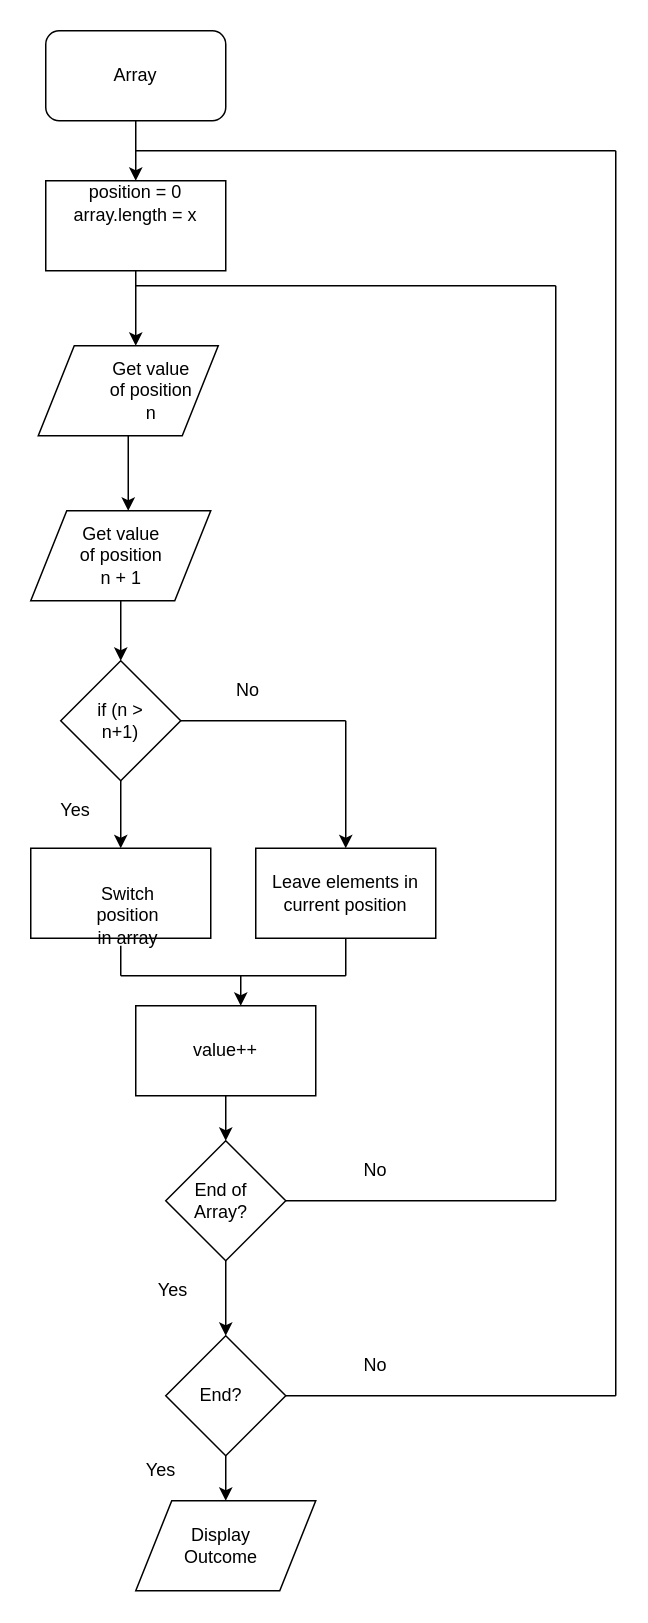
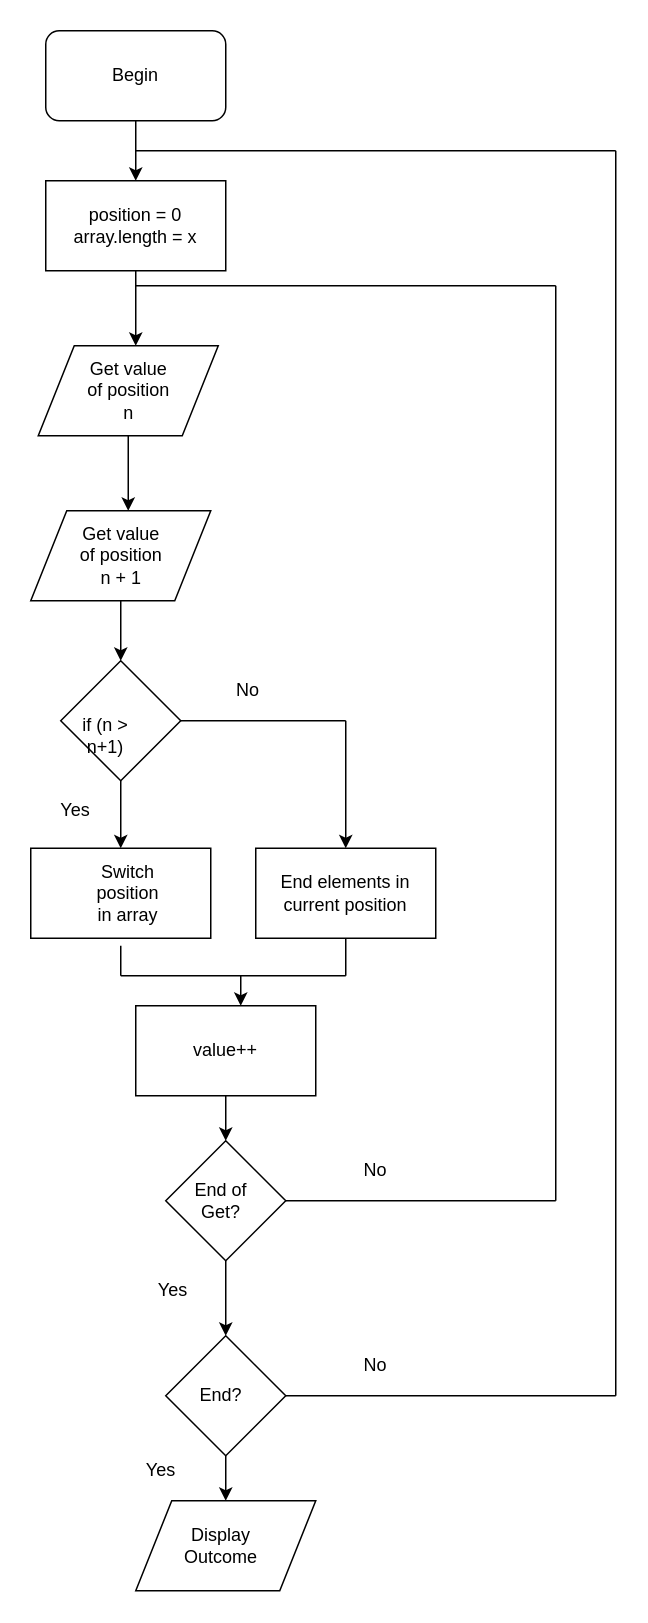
- <mxCell id="3" value="Array" style="text;html=1;strokeColor=none;fillColor=none;align=center;verticalAlign=middle;whiteSpace=wrap;rounded=0;" vertex="1" parent="1"><mxGeometry x="70" y="40" width="40" height="20" as="geometry" /></mxCell>
+ <mxCell id="3" value="Begin" style="text;html=1;strokeColor=none;fillColor=none;align=center;verticalAlign=middle;whiteSpace=wrap;rounded=0;" vertex="1" parent="1"><mxGeometry x="70" y="40" width="40" height="20" as="geometry" /></mxCell>
- <mxCell id="24" value="&lt;div&gt;position = 0&lt;/div&gt;array.length = x" style="text;html=1;strokeColor=none;fillColor=none;align=center;verticalAlign=middle;whiteSpace=wrap;rounded=0;" vertex="1" parent="1"><mxGeometry x="45" y="125" width="90" height="20" as="geometry" /></mxCell>
+ <mxCell id="24" value="&lt;div&gt;position = 0&lt;/div&gt;array.length = x" style="text;html=1;strokeColor=none;fillColor=none;align=center;verticalAlign=middle;whiteSpace=wrap;rounded=0;" vertex="1" parent="1"><mxGeometry x="45" y="140" width="90" height="20" as="geometry" /></mxCell>
- <mxCell id="8" value="Get value of position n" style="text;html=1;strokeColor=none;fillColor=none;align=center;verticalAlign=middle;whiteSpace=wrap;rounded=0;" vertex="1" parent="1"><mxGeometry x="67.5" y="250" width="65" height="20" as="geometry" /></mxCell>
+ <mxCell id="8" value="Get value of position n" style="text;html=1;strokeColor=none;fillColor=none;align=center;verticalAlign=middle;whiteSpace=wrap;rounded=0;" vertex="1" parent="1"><mxGeometry x="52.5" y="250" width="65" height="20" as="geometry" /></mxCell>
- <mxCell id="13" value="if (n &amp;gt; n+1)" style="text;html=1;strokeColor=none;fillColor=none;align=center;verticalAlign=middle;whiteSpace=wrap;rounded=0;" vertex="1" parent="1"><mxGeometry x="60" y="470" width="40" height="20" as="geometry" /></mxCell>
+ <mxCell id="13" value="if (n &amp;gt; n+1)" style="text;html=1;strokeColor=none;fillColor=none;align=center;verticalAlign=middle;whiteSpace=wrap;rounded=0;" vertex="1" parent="1"><mxGeometry x="50" y="480" width="40" height="20" as="geometry" /></mxCell>
- <mxCell id="22" value="Leave elements in current position" style="text;html=1;strokeColor=none;fillColor=none;align=center;verticalAlign=middle;whiteSpace=wrap;rounded=0;" vertex="1" parent="1"><mxGeometry x="180" y="585" width="100" height="20" as="geometry" /></mxCell>
+ <mxCell id="22" value="End elements in current position" style="text;html=1;strokeColor=none;fillColor=none;align=center;verticalAlign=middle;whiteSpace=wrap;rounded=0;" vertex="1" parent="1"><mxGeometry x="180" y="585" width="100" height="20" as="geometry" /></mxCell>
- <mxCell id="17" value="Switch position in array" style="text;html=1;strokeColor=none;fillColor=none;align=center;verticalAlign=middle;whiteSpace=wrap;rounded=0;" vertex="1" parent="1"><mxGeometry x="65" y="600" width="40" height="20" as="geometry" /></mxCell>
+ <mxCell id="17" value="Switch position in array" style="text;html=1;strokeColor=none;fillColor=none;align=center;verticalAlign=middle;whiteSpace=wrap;rounded=0;" vertex="1" parent="1"><mxGeometry x="65" y="585" width="40" height="20" as="geometry" /></mxCell>
- <mxCell id="32" value="End of Array?" style="text;html=1;strokeColor=none;fillColor=none;align=center;verticalAlign=middle;whiteSpace=wrap;rounded=0;" vertex="1" parent="1"><mxGeometry x="127" y="790" width="40" height="20" as="geometry" /></mxCell>
+ <mxCell id="32" value="End of Get?" style="text;html=1;strokeColor=none;fillColor=none;align=center;verticalAlign=middle;whiteSpace=wrap;rounded=0;" vertex="1" parent="1"><mxGeometry x="127" y="790" width="40" height="20" as="geometry" /></mxCell>
